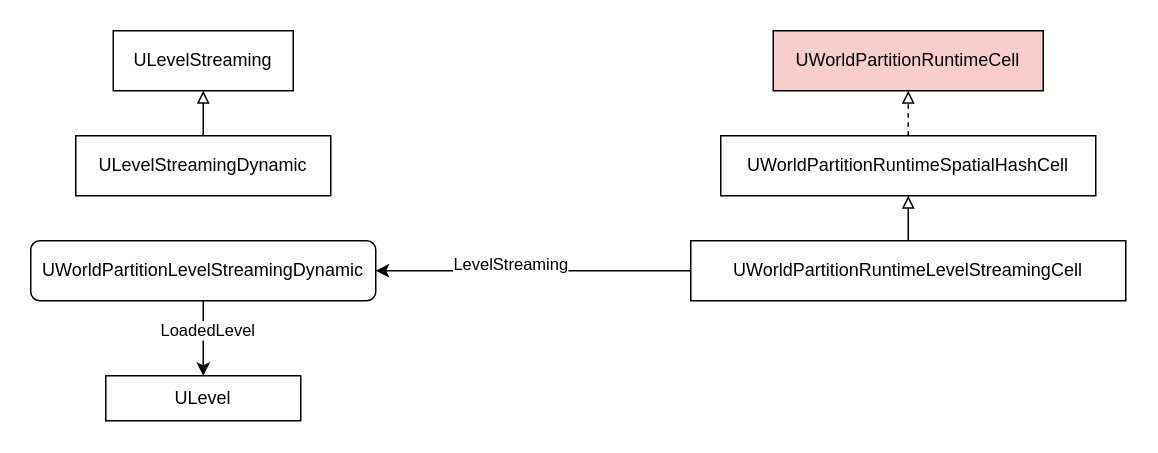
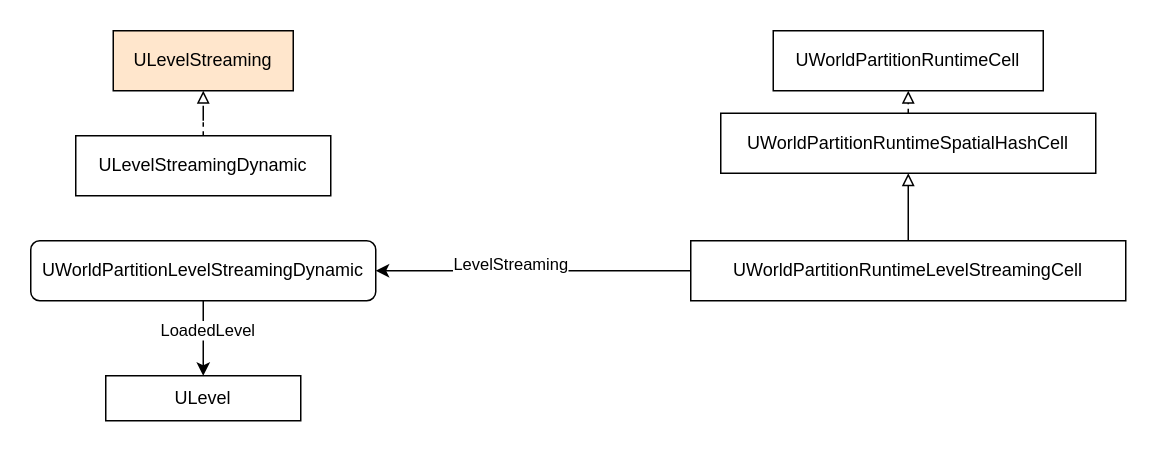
- <mxCell id="2" value="ULevelStreaming" style="rounded=0;whiteSpace=wrap;html=1;" vertex="1" parent="1"><mxGeometry x="75" y="20" width="120" height="40" as="geometry" /></mxCell>
+ <mxCell id="2" value="ULevelStreaming" style="rounded=0;whiteSpace=wrap;html=1;fillColor=#ffe6cc;" vertex="1" parent="1"><mxGeometry x="75" y="20" width="120" height="40" as="geometry" /></mxCell>
- <mxCell id="8" value="UWorldPartitionRuntimeCell" style="rounded=0;whiteSpace=wrap;html=1;fillColor=#f8cecc;" vertex="1" parent="1"><mxGeometry x="515" y="20" width="180" height="40" as="geometry" /></mxCell>
+ <mxCell id="8" value="UWorldPartitionRuntimeCell" style="rounded=0;whiteSpace=wrap;html=1;" vertex="1" parent="1"><mxGeometry x="515" y="20" width="180" height="40" as="geometry" /></mxCell>
- <mxCell id="3" style="edgeStyle=orthogonalEdgeStyle;rounded=0;orthogonalLoop=1;jettySize=auto;html=1;exitX=0.5;exitY=0;exitDx=0;exitDy=0;endArrow=block;endFill=0;" edge="1" parent="1" source="4" target="2"><mxGeometry relative="1" as="geometry" /></mxCell>
+ <mxCell id="3" style="edgeStyle=orthogonalEdgeStyle;rounded=0;orthogonalLoop=1;jettySize=auto;html=1;exitX=0.5;exitY=0;exitDx=0;exitDy=0;endArrow=block;endFill=0;dashed=1;" edge="1" parent="1" source="4" target="2"><mxGeometry relative="1" as="geometry" /></mxCell>
- <mxCell id="10" value="UWorldPartitionRuntimeSpatialHashCell" style="rounded=0;whiteSpace=wrap;html=1;" vertex="1" parent="1"><mxGeometry x="480" y="90" width="250" height="40" as="geometry" /></mxCell>
+ <mxCell id="10" value="UWorldPartitionRuntimeSpatialHashCell" style="rounded=0;whiteSpace=wrap;html=1;" vertex="1" parent="1"><mxGeometry x="480" y="75" width="250" height="40" as="geometry" /></mxCell>
